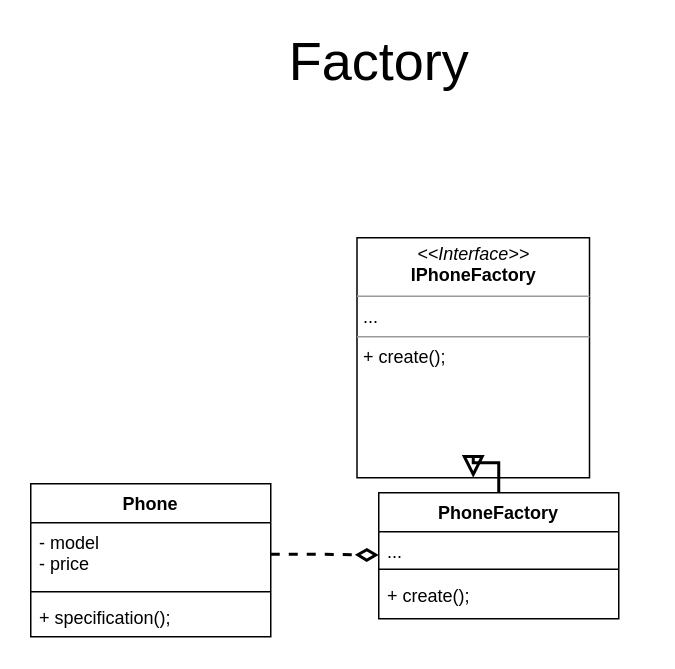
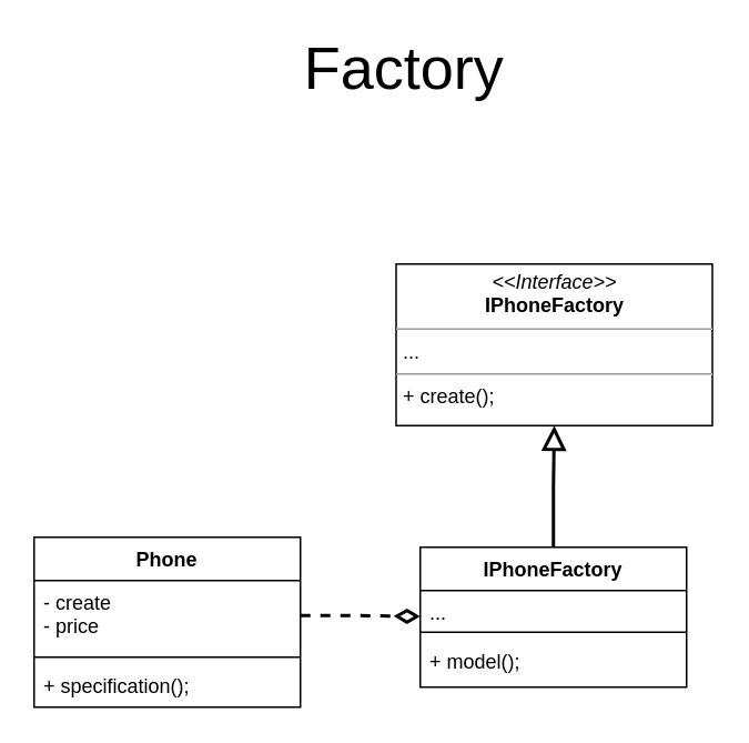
- <mxCell id="2" value="Factory" style="text;html=1;strokeColor=none;fillColor=none;align=center;verticalAlign=middle;whiteSpace=wrap;rounded=0;fontSize=36;fontStyle=0;spacingTop=0;spacingLeft=0;" parent="1" vertex="1"><mxGeometry x="145" y="20" width="215" height="40" as="geometry" /></mxCell>
+ <mxCell id="2" value="Factory" style="text;html=1;strokeColor=none;fillColor=none;align=center;verticalAlign=middle;whiteSpace=wrap;rounded=0;fontSize=36;fontStyle=0;spacingTop=0;spacingLeft=0;" parent="1" vertex="1"><mxGeometry x="135" y="20" width="215" height="40" as="geometry" /></mxCell>
- <mxCell id="3" value="&lt;p style=&quot;margin: 0px ; margin-top: 4px ; text-align: center&quot;&gt;&lt;i&gt;&amp;lt;&amp;lt;Interface&amp;gt;&amp;gt;&lt;/i&gt;&lt;br&gt;&lt;b&gt;IPhoneFactory&lt;/b&gt;&lt;/p&gt;&lt;hr size=&quot;1&quot;&gt;&lt;p style=&quot;margin: 0px ; margin-left: 4px&quot;&gt;...&lt;/p&gt;&lt;hr size=&quot;1&quot;&gt;&lt;p style=&quot;margin: 0px ; margin-left: 4px&quot;&gt;+ create();&lt;br&gt;&lt;/p&gt;" style="verticalAlign=top;align=left;overflow=fill;fontSize=12;fontFamily=Helvetica;html=1;" vertex="1" parent="1"><mxGeometry x="237.5" y="158" width="155" height="160" as="geometry" /></mxCell>
+ <mxCell id="3" value="&lt;p style=&quot;margin: 0px ; margin-top: 4px ; text-align: center&quot;&gt;&lt;i&gt;&amp;lt;&amp;lt;Interface&amp;gt;&amp;gt;&lt;/i&gt;&lt;br&gt;&lt;b&gt;IPhoneFactory&lt;/b&gt;&lt;/p&gt;&lt;hr size=&quot;1&quot;&gt;&lt;p style=&quot;margin: 0px ; margin-left: 4px&quot;&gt;...&lt;/p&gt;&lt;hr size=&quot;1&quot;&gt;&lt;p style=&quot;margin: 0px ; margin-left: 4px&quot;&gt;+ create();&lt;br&gt;&lt;/p&gt;" style="verticalAlign=top;align=left;overflow=fill;fontSize=12;fontFamily=Helvetica;html=1;" vertex="1" parent="1"><mxGeometry x="237.5" y="158" width="190" height="97" as="geometry" /></mxCell>
- <mxCell id="9" value="PhoneFactory" style="swimlane;fontStyle=1;align=center;verticalAlign=top;childLayout=stackLayout;horizontal=1;startSize=26;horizontalStack=0;resizeParent=1;resizeParentMax=0;resizeLast=0;collapsible=1;marginBottom=0;" vertex="1" parent="1"><mxGeometry x="252" y="328" width="160" height="84" as="geometry" /></mxCell>
+ <mxCell id="9" value="IPhoneFactory" style="swimlane;fontStyle=1;align=center;verticalAlign=top;childLayout=stackLayout;horizontal=1;startSize=26;horizontalStack=0;resizeParent=1;resizeParentMax=0;resizeLast=0;collapsible=1;marginBottom=0;" vertex="1" parent="1"><mxGeometry x="252" y="328" width="160" height="84" as="geometry" /></mxCell>
- <mxCell id="5" value="- model&#10;- price" style="text;strokeColor=none;fillColor=none;align=left;verticalAlign=top;spacingLeft=4;spacingRight=4;overflow=hidden;rotatable=0;points=[[0,0.5],[1,0.5]];portConstraint=eastwest;" vertex="1" parent="4"><mxGeometry y="26" width="160" height="42" as="geometry" /></mxCell>
+ <mxCell id="5" value="- create&#10;- price" style="text;strokeColor=none;fillColor=none;align=left;verticalAlign=top;spacingLeft=4;spacingRight=4;overflow=hidden;rotatable=0;points=[[0,0.5],[1,0.5]];portConstraint=eastwest;" vertex="1" parent="4"><mxGeometry y="26" width="160" height="42" as="geometry" /></mxCell>
- <mxCell id="12" value="+ create();" style="text;strokeColor=none;fillColor=none;align=left;verticalAlign=top;spacingLeft=4;spacingRight=4;overflow=hidden;rotatable=0;points=[[0,0.5],[1,0.5]];portConstraint=eastwest;" vertex="1" parent="9"><mxGeometry y="55" width="160" height="29" as="geometry" /></mxCell>
+ <mxCell id="12" value="+ model();" style="text;strokeColor=none;fillColor=none;align=left;verticalAlign=top;spacingLeft=4;spacingRight=4;overflow=hidden;rotatable=0;points=[[0,0.5],[1,0.5]];portConstraint=eastwest;" vertex="1" parent="9"><mxGeometry y="55" width="160" height="29" as="geometry" /></mxCell>
